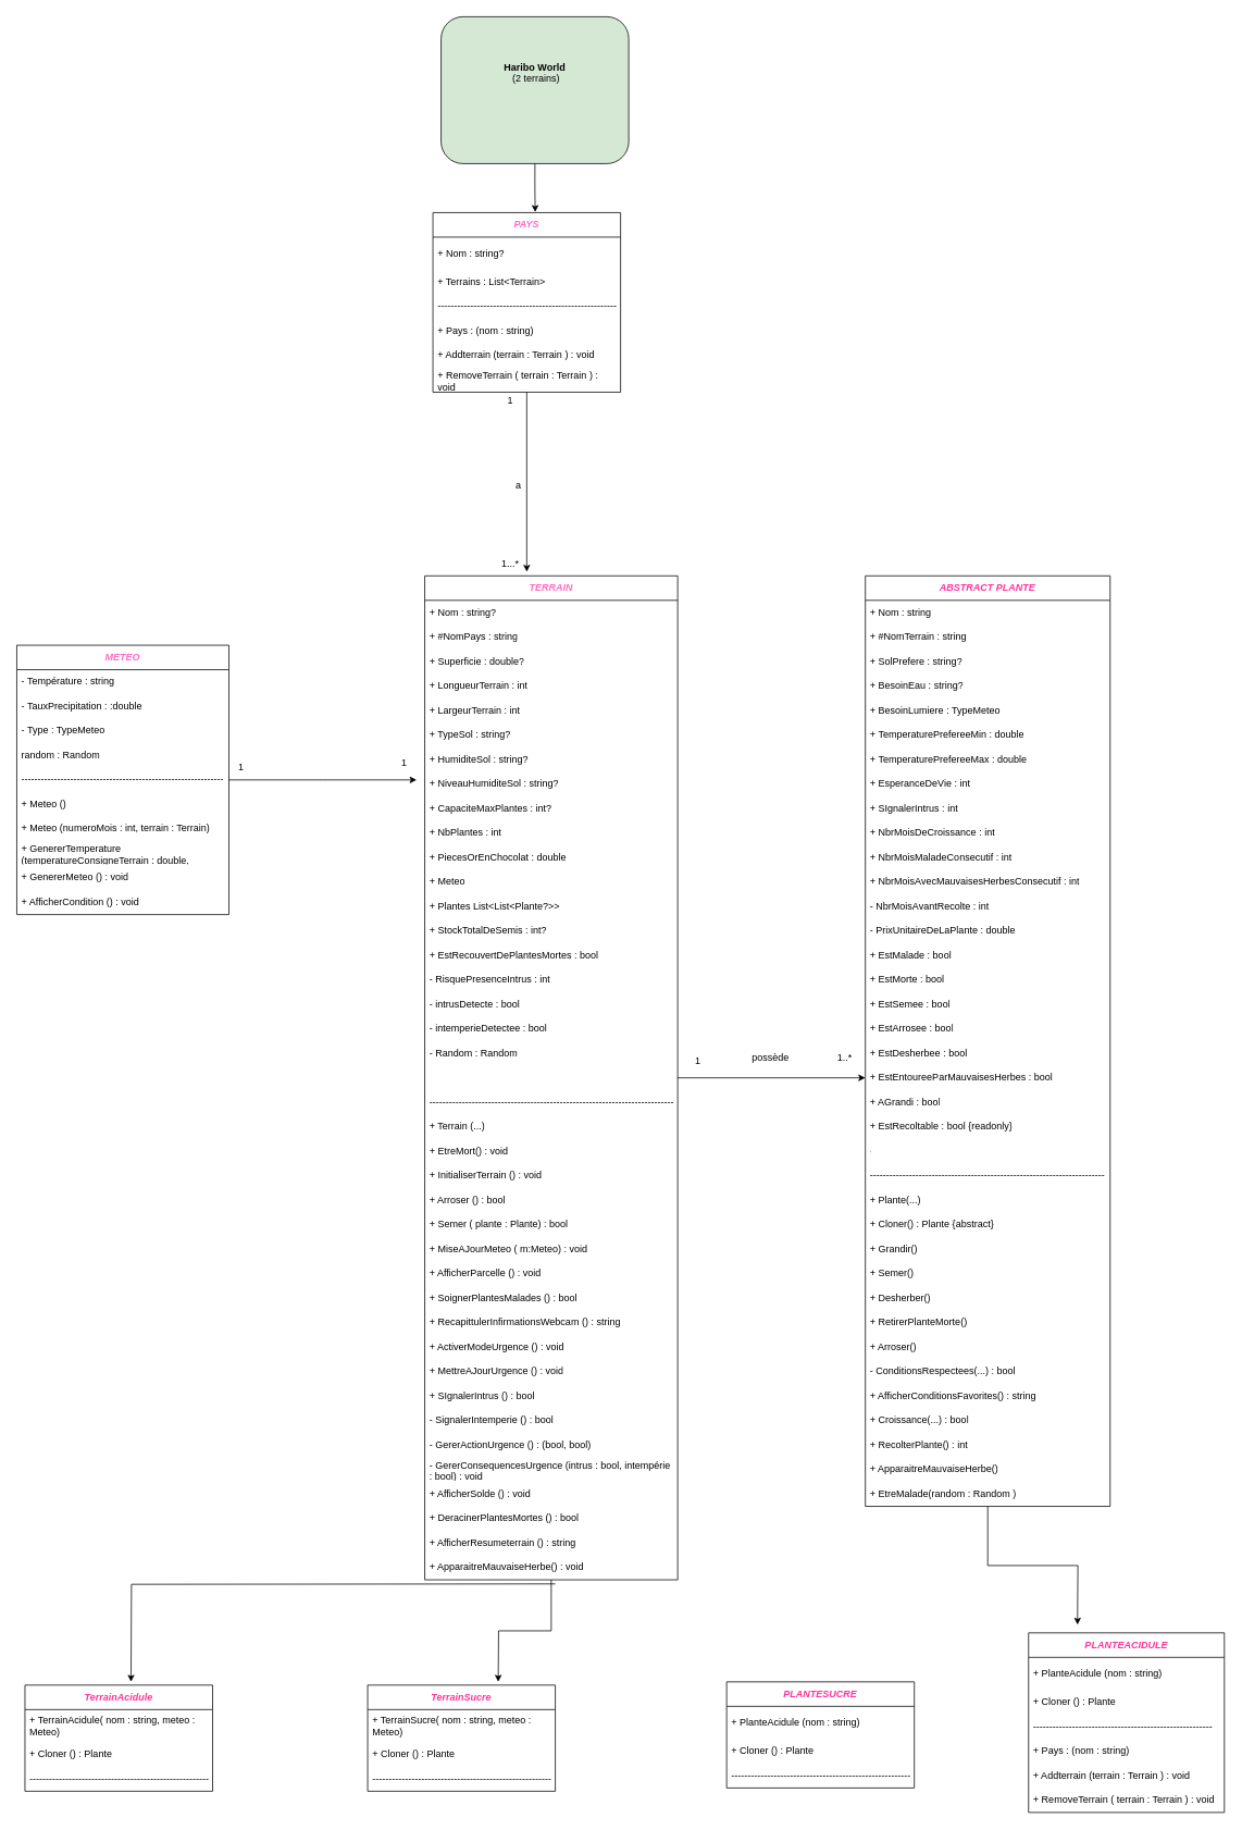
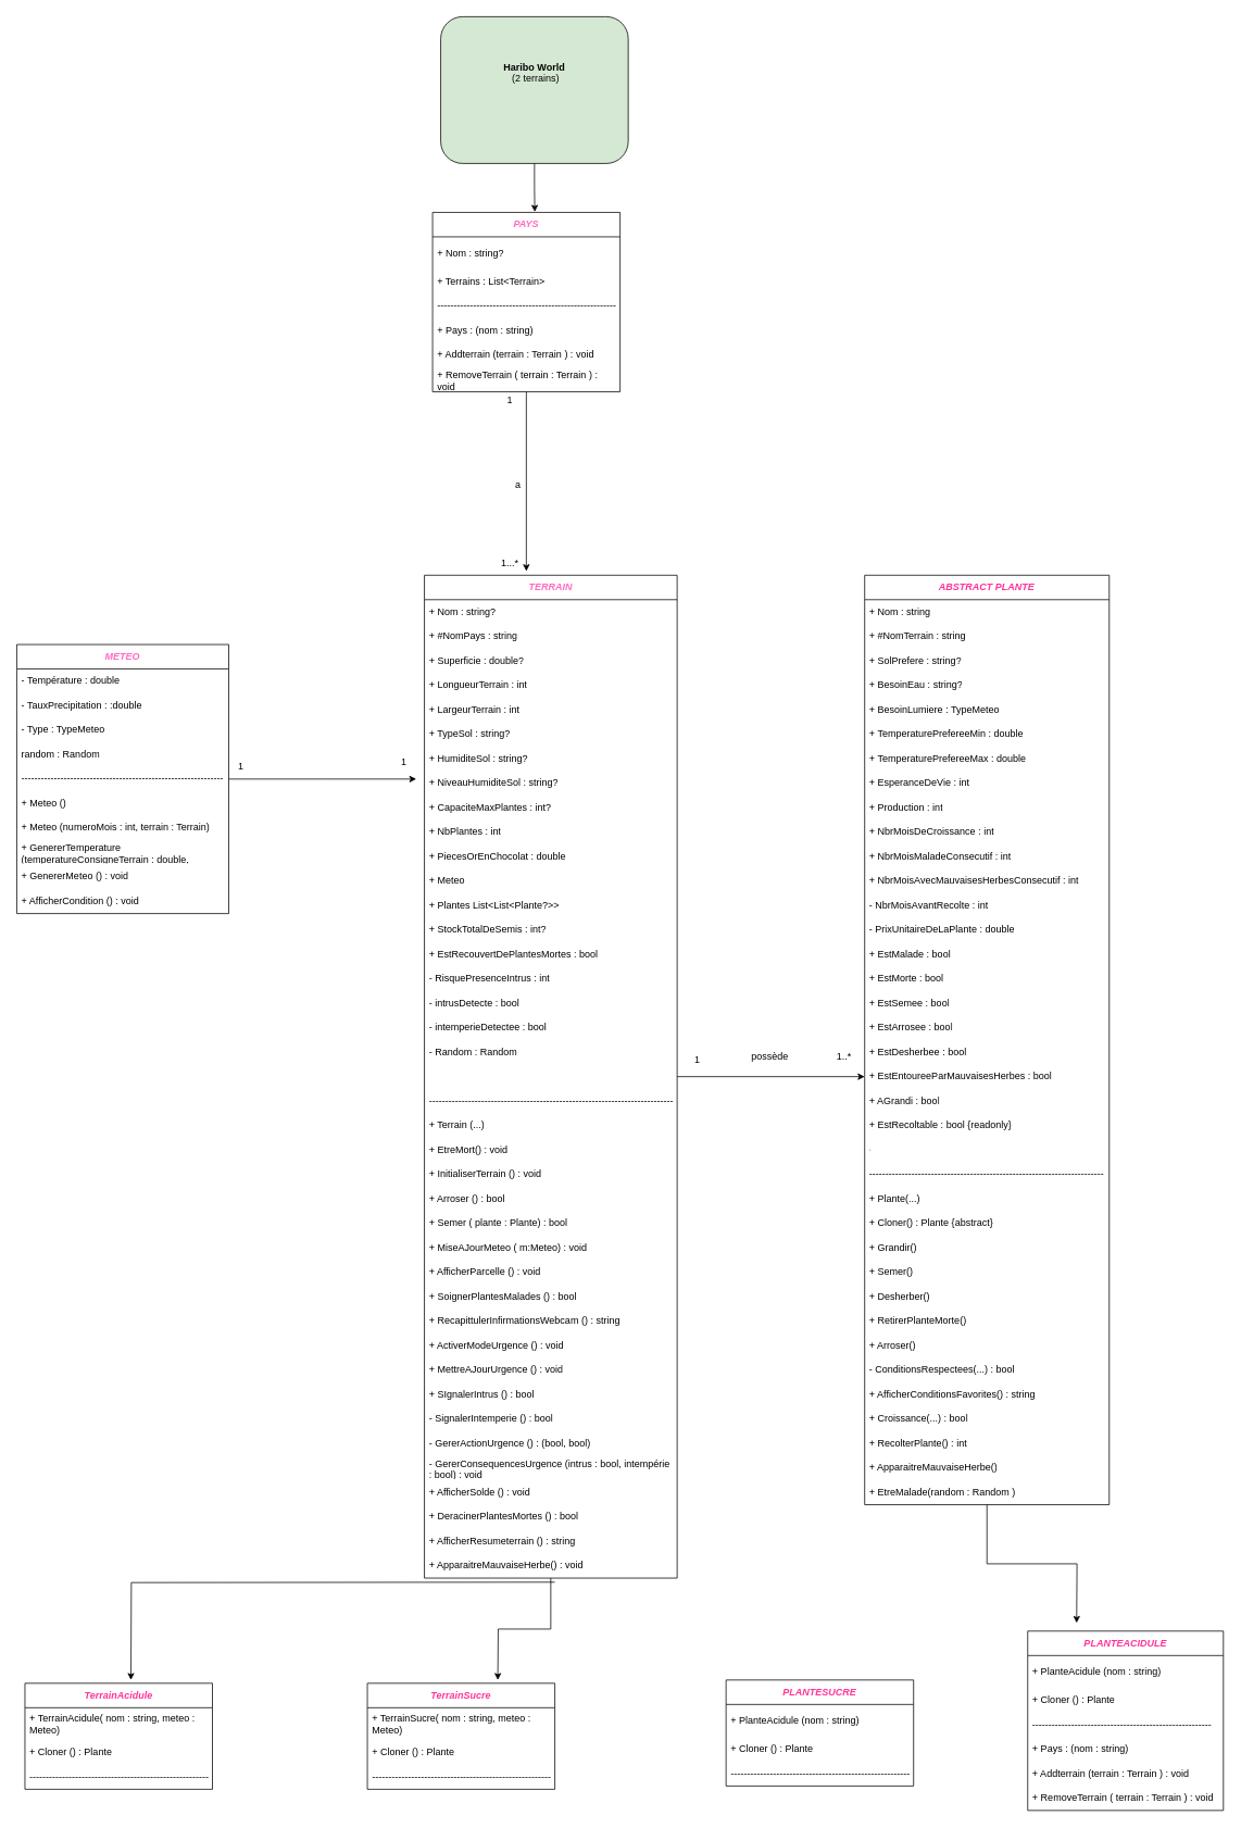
- <mxCell id="12" value="- Température : string&amp;nbsp;" style="text;strokeColor=none;fillColor=none;align=left;verticalAlign=middle;spacingLeft=4;spacingRight=4;overflow=hidden;points=[[0,0.5],[1,0.5]];portConstraint=eastwest;rotatable=0;whiteSpace=wrap;html=1;" parent="11" vertex="1"><mxGeometry y="30" width="260" height="30" as="geometry" /></mxCell>
+ <mxCell id="12" value="- Température : double&amp;nbsp;" style="text;strokeColor=none;fillColor=none;align=left;verticalAlign=middle;spacingLeft=4;spacingRight=4;overflow=hidden;points=[[0,0.5],[1,0.5]];portConstraint=eastwest;rotatable=0;whiteSpace=wrap;html=1;" parent="11" vertex="1"><mxGeometry y="30" width="260" height="30" as="geometry" /></mxCell>
- <mxCell id="76" value="+ SIgnalerIntrus : int" style="text;strokeColor=none;fillColor=none;align=left;verticalAlign=middle;spacingLeft=4;spacingRight=4;overflow=hidden;points=[[0,0.5],[1,0.5]];portConstraint=eastwest;rotatable=0;whiteSpace=wrap;html=1;" parent="67" vertex="1"><mxGeometry y="270" width="300" height="30" as="geometry" /></mxCell>
+ <mxCell id="76" value="+ Production : int" style="text;strokeColor=none;fillColor=none;align=left;verticalAlign=middle;spacingLeft=4;spacingRight=4;overflow=hidden;points=[[0,0.5],[1,0.5]];portConstraint=eastwest;rotatable=0;whiteSpace=wrap;html=1;" parent="67" vertex="1"><mxGeometry y="270" width="300" height="30" as="geometry" /></mxCell>
